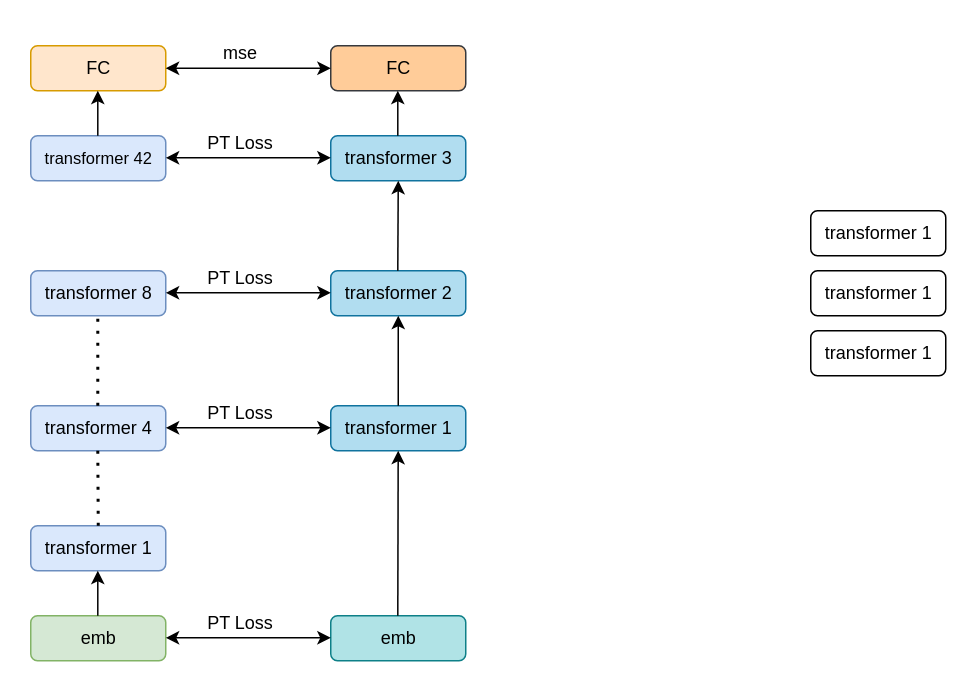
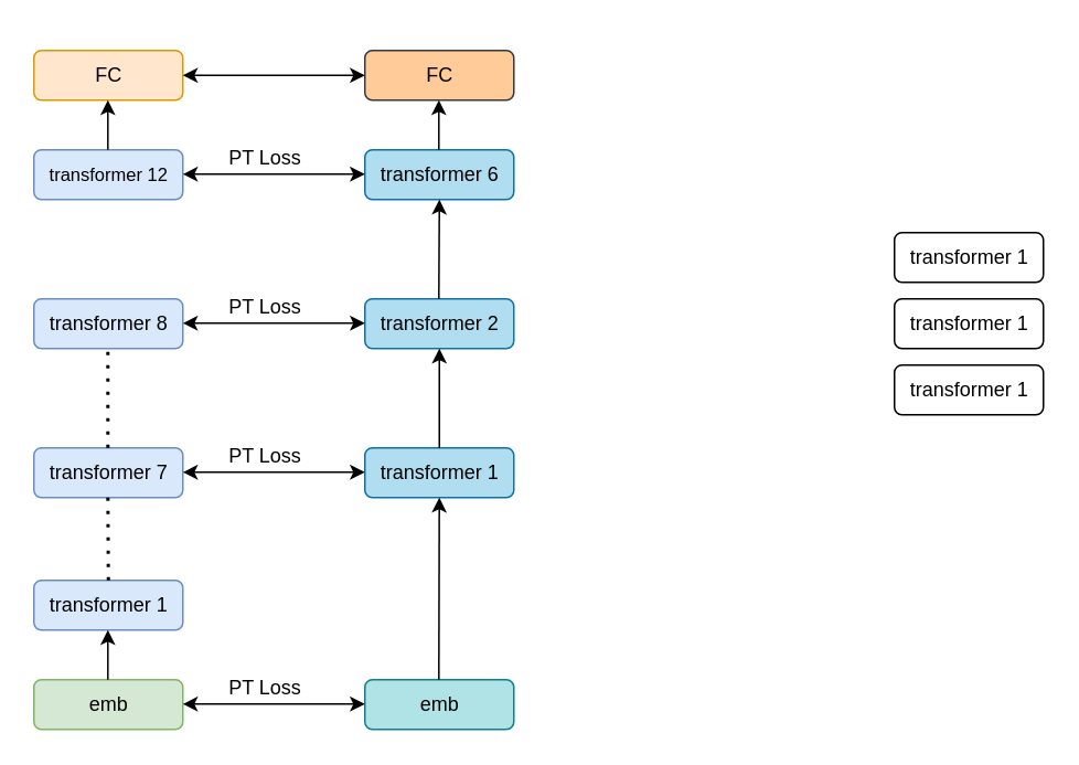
- <mxCell id="37" value="mse" style="text;html=1;strokeColor=none;fillColor=none;align=center;verticalAlign=middle;whiteSpace=wrap;rounded=0;" parent="1" vertex="1"><mxGeometry x="130" y="20" width="60" height="30" as="geometry" /></mxCell>
- <mxCell id="25" value="&lt;font style=&quot;font-size: 11px&quot;&gt;transformer 42&lt;/font&gt;" style="text;html=1;strokeColor=none;fillColor=none;align=center;verticalAlign=middle;whiteSpace=wrap;rounded=0;" parent="1" vertex="1"><mxGeometry x="23.75" y="90" width="82.5" height="30" as="geometry" /></mxCell>
+ <mxCell id="25" value="&lt;font style=&quot;font-size: 11px&quot;&gt;transformer 12&lt;/font&gt;" style="text;html=1;strokeColor=none;fillColor=none;align=center;verticalAlign=middle;whiteSpace=wrap;rounded=0;" parent="1" vertex="1"><mxGeometry x="23.75" y="90" width="82.5" height="30" as="geometry" /></mxCell>
- <mxCell id="19" value="transformer 3" style="text;html=1;strokeColor=none;fillColor=none;align=center;verticalAlign=middle;whiteSpace=wrap;rounded=0;" parent="1" vertex="1"><mxGeometry x="227.5" y="90" width="75" height="30" as="geometry" /></mxCell>
+ <mxCell id="19" value="transformer 6" style="text;html=1;strokeColor=none;fillColor=none;align=center;verticalAlign=middle;whiteSpace=wrap;rounded=0;" parent="1" vertex="1"><mxGeometry x="227.5" y="90" width="75" height="30" as="geometry" /></mxCell>
- <mxCell id="7" value="transformer 4" style="text;html=1;strokeColor=none;fillColor=none;align=center;verticalAlign=middle;whiteSpace=wrap;rounded=0;" parent="1" vertex="1"><mxGeometry x="27.5" y="270" width="75" height="30" as="geometry" /></mxCell>
+ <mxCell id="7" value="transformer 7" style="text;html=1;strokeColor=none;fillColor=none;align=center;verticalAlign=middle;whiteSpace=wrap;rounded=0;" parent="1" vertex="1"><mxGeometry x="27.5" y="270" width="75" height="30" as="geometry" /></mxCell>
